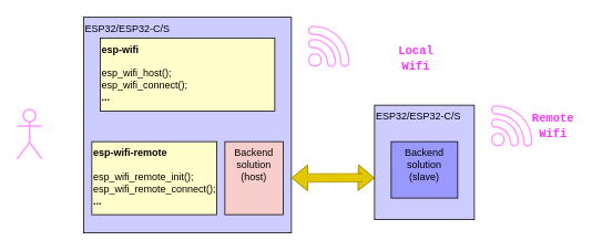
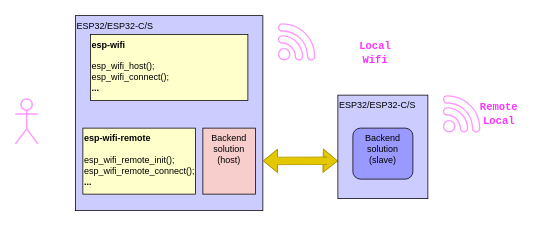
- <mxCell id="12" value="&lt;div style=&quot;font-family: Consolas, &amp;quot;Courier New&amp;quot;, monospace; font-size: 14px; line-height: 19px;&quot;&gt;&lt;font color=&quot;#ff33ff&quot;&gt;&lt;b&gt;Remote&lt;/b&gt;&lt;/font&gt;&lt;/div&gt;&lt;div style=&quot;font-family: Consolas, &amp;quot;Courier New&amp;quot;, monospace; font-size: 14px; line-height: 19px;&quot;&gt;&lt;font color=&quot;#ff33ff&quot;&gt;&lt;b&gt;Wifi&lt;/b&gt;&lt;/font&gt;&lt;/div&gt;" style="text;html=1;strokeColor=none;fillColor=none;align=center;verticalAlign=middle;whiteSpace=wrap;rounded=0;strokeWidth=2;fontSize=12;fontColor=#000000;" parent="1" vertex="1"><mxGeometry x="640" y="128.5" width="50" height="45" as="geometry" /></mxCell>
+ <mxCell id="12" value="&lt;div style=&quot;font-family: Consolas, &amp;quot;Courier New&amp;quot;, monospace; font-size: 14px; line-height: 19px;&quot;&gt;&lt;font color=&quot;#ff33ff&quot;&gt;&lt;b&gt;Remote&lt;/b&gt;&lt;/font&gt;&lt;/div&gt;&lt;div style=&quot;font-family: Consolas, &amp;quot;Courier New&amp;quot;, monospace; font-size: 14px; line-height: 19px;&quot;&gt;&lt;font color=&quot;#ff33ff&quot;&gt;&lt;b&gt;Local&lt;/b&gt;&lt;/font&gt;&lt;/div&gt;" style="text;html=1;strokeColor=none;fillColor=none;align=center;verticalAlign=middle;whiteSpace=wrap;rounded=0;strokeWidth=2;fontSize=12;fontColor=#000000;" parent="1" vertex="1"><mxGeometry x="640" y="128.5" width="50" height="45" as="geometry" /></mxCell>
- <mxCell id="10" value="Backend solution&lt;br&gt;(slave)" style="rounded=0;whiteSpace=wrap;html=1;align=center;verticalAlign=top;fillColor=#9999FF;fontColor=#000000;" parent="1" vertex="1"><mxGeometry x="470" y="170" width="80" height="68" as="geometry" /></mxCell>
+ <mxCell id="10" value="Backend solution&lt;br&gt;(slave)" style="whiteSpace=wrap;html=1;align=center;verticalAlign=top;fillColor=#9999FF;fontColor=#000000;rounded=1;" parent="1" vertex="1"><mxGeometry x="470" y="170" width="80" height="68" as="geometry" /></mxCell>
